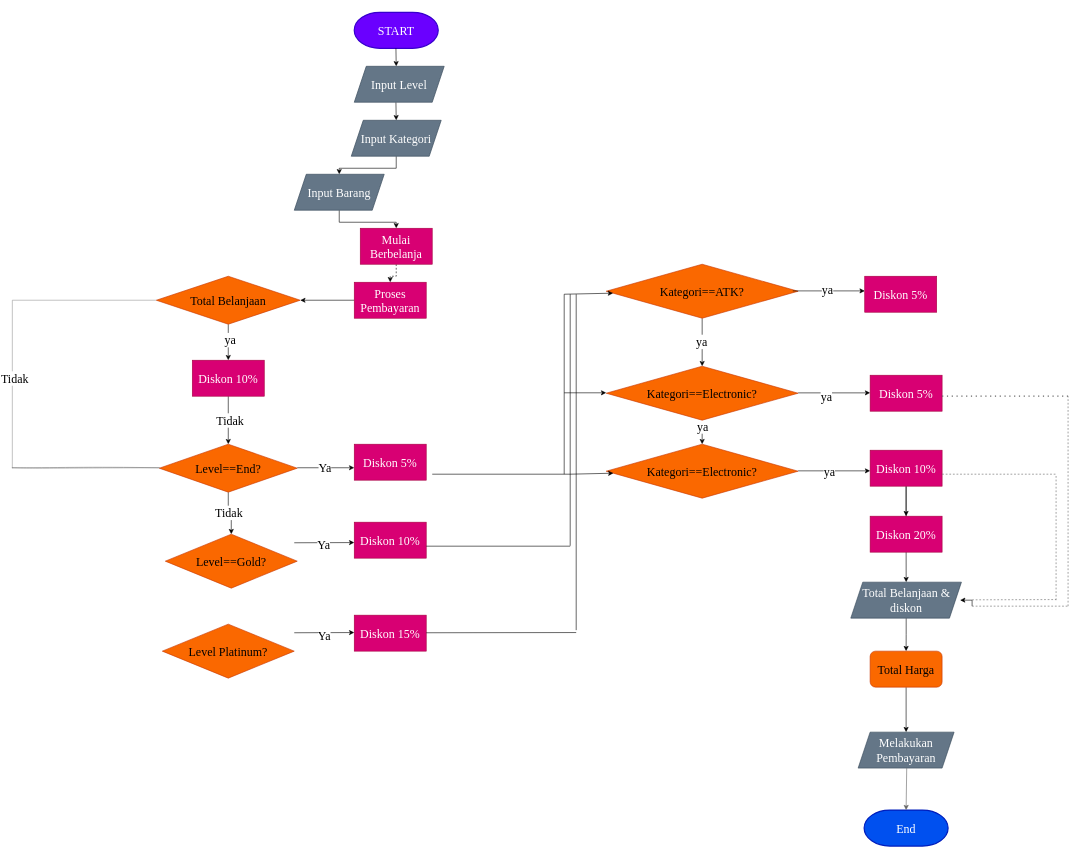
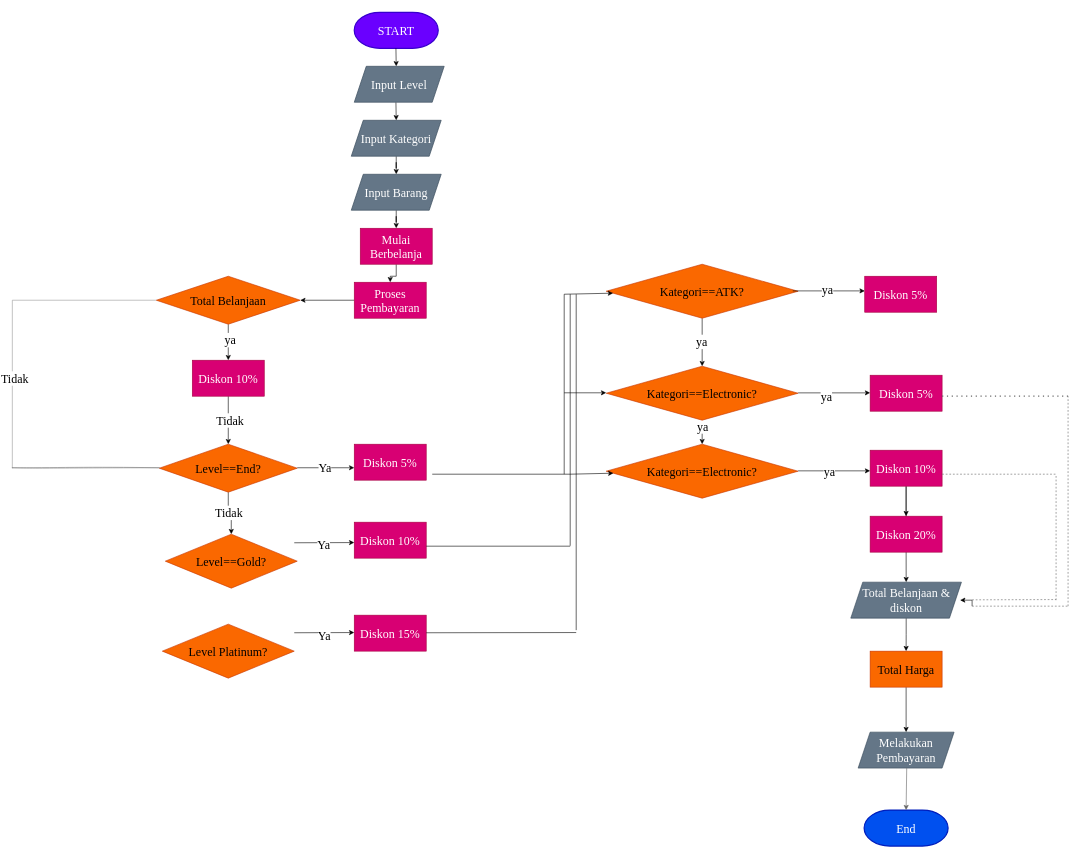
- <mxCell id="9" value="&lt;font face=&quot;Times New Roman&quot;&gt;Input Barang&lt;br&gt;&lt;/font&gt;" style="shape=parallelogram;perimeter=parallelogramPerimeter;whiteSpace=wrap;html=1;fixedSize=1;hachureGap=4;fontFamily=Architects Daughter;fontSource=https%3A%2F%2Ffonts.googleapis.com%2Fcss%3Ffamily%3DArchitects%2BDaughter;fontSize=20;fillColor=#647687;fontColor=#ffffff;strokeColor=#314354;" parent="1" vertex="1"><mxGeometry x="490" y="290" width="150" height="60" as="geometry" /></mxCell>
+ <mxCell id="9" value="&lt;font face=&quot;Times New Roman&quot;&gt;Input Barang&lt;br&gt;&lt;/font&gt;" style="shape=parallelogram;perimeter=parallelogramPerimeter;whiteSpace=wrap;html=1;fixedSize=1;hachureGap=4;fontFamily=Architects Daughter;fontSource=https%3A%2F%2Ffonts.googleapis.com%2Fcss%3Ffamily%3DArchitects%2BDaughter;fontSize=20;fillColor=#647687;fontColor=#ffffff;strokeColor=#314354;" parent="1" vertex="1"><mxGeometry x="585" y="290" width="150" height="60" as="geometry" /></mxCell>
- <mxCell id="10" value="" style="edgeStyle=orthogonalEdgeStyle;rounded=0;hachureGap=4;orthogonalLoop=1;jettySize=auto;html=1;fontFamily=Architects Daughter;fontSource=https%3A%2F%2Ffonts.googleapis.com%2Fcss%3Ffamily%3DArchitects%2BDaughter;fontSize=16;dashed=1;" parent="1" source="11" target="13" edge="1"><mxGeometry relative="1" as="geometry" /></mxCell>
+ <mxCell id="10" value="" style="edgeStyle=orthogonalEdgeStyle;rounded=0;hachureGap=4;orthogonalLoop=1;jettySize=auto;html=1;fontFamily=Architects Daughter;fontSource=https%3A%2F%2Ffonts.googleapis.com%2Fcss%3Ffamily%3DArchitects%2BDaughter;fontSize=16;" parent="1" source="11" target="13" edge="1"><mxGeometry relative="1" as="geometry" /></mxCell>
- <mxCell id="68" value="&lt;font face=&quot;Times New Roman&quot;&gt;Total Harga&lt;br&gt;&lt;/font&gt;" style="whiteSpace=wrap;html=1;fontSize=20;fontFamily=Architects Daughter;hachureGap=4;fontSource=https%3A%2F%2Ffonts.googleapis.com%2Fcss%3Ffamily%3DArchitects%2BDaughter;fillColor=#fa6800;fontColor=#000000;strokeColor=#C73500;rounded=1;" parent="1" vertex="1"><mxGeometry x="1450" y="1085" width="120" height="60" as="geometry" /></mxCell>
+ <mxCell id="68" value="&lt;font face=&quot;Times New Roman&quot;&gt;Total Harga&lt;br&gt;&lt;/font&gt;" style="rounded=0;whiteSpace=wrap;html=1;fontSize=20;fontFamily=Architects Daughter;hachureGap=4;fontSource=https%3A%2F%2Ffonts.googleapis.com%2Fcss%3Ffamily%3DArchitects%2BDaughter;fillColor=#fa6800;fontColor=#000000;strokeColor=#C73500;" parent="1" vertex="1"><mxGeometry x="1450" y="1085" width="120" height="60" as="geometry" /></mxCell>
